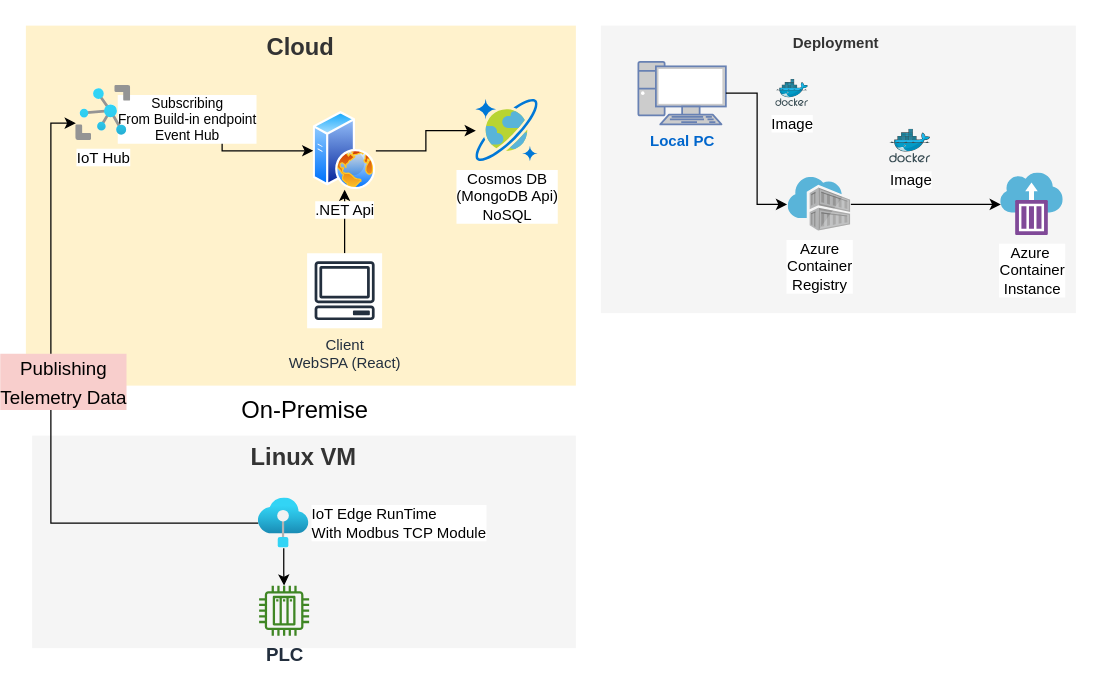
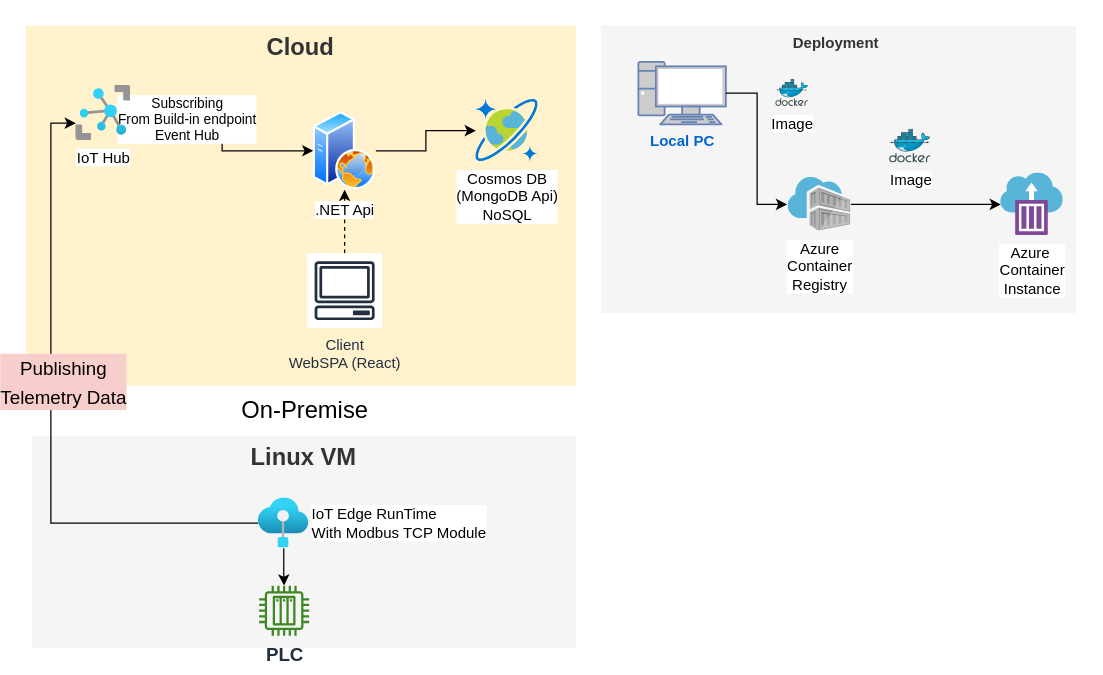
- <mxCell id="16" value="" style="edgeStyle=orthogonalEdgeStyle;rounded=0;orthogonalLoop=1;jettySize=auto;html=1;" edge="1" parent="1" source="17" target="18"><mxGeometry relative="1" as="geometry" /></mxCell>
+ <mxCell id="16" value="" style="edgeStyle=orthogonalEdgeStyle;rounded=0;orthogonalLoop=1;jettySize=auto;html=1;dashed=1;" edge="1" parent="1" source="17" target="18"><mxGeometry relative="1" as="geometry" /></mxCell>
